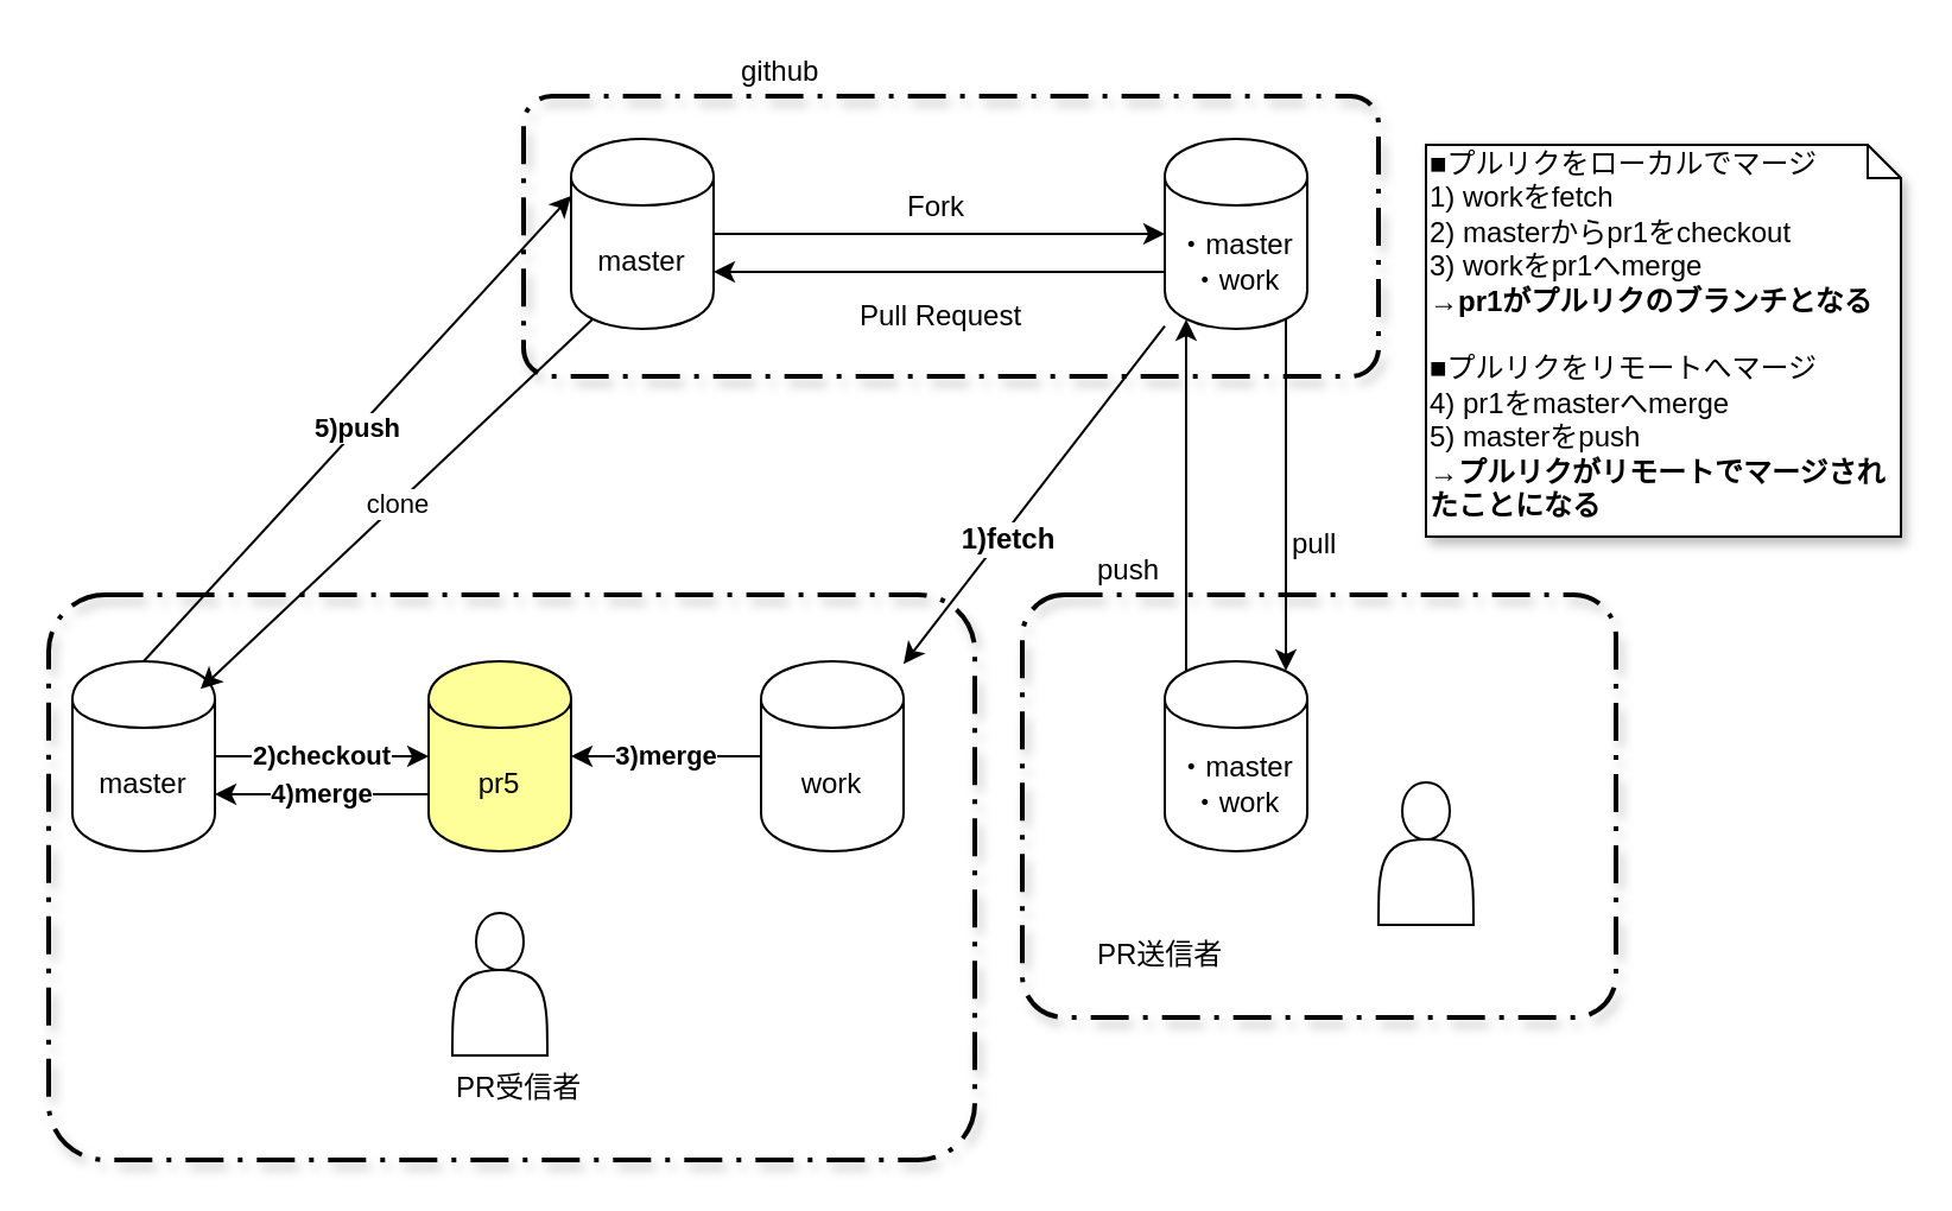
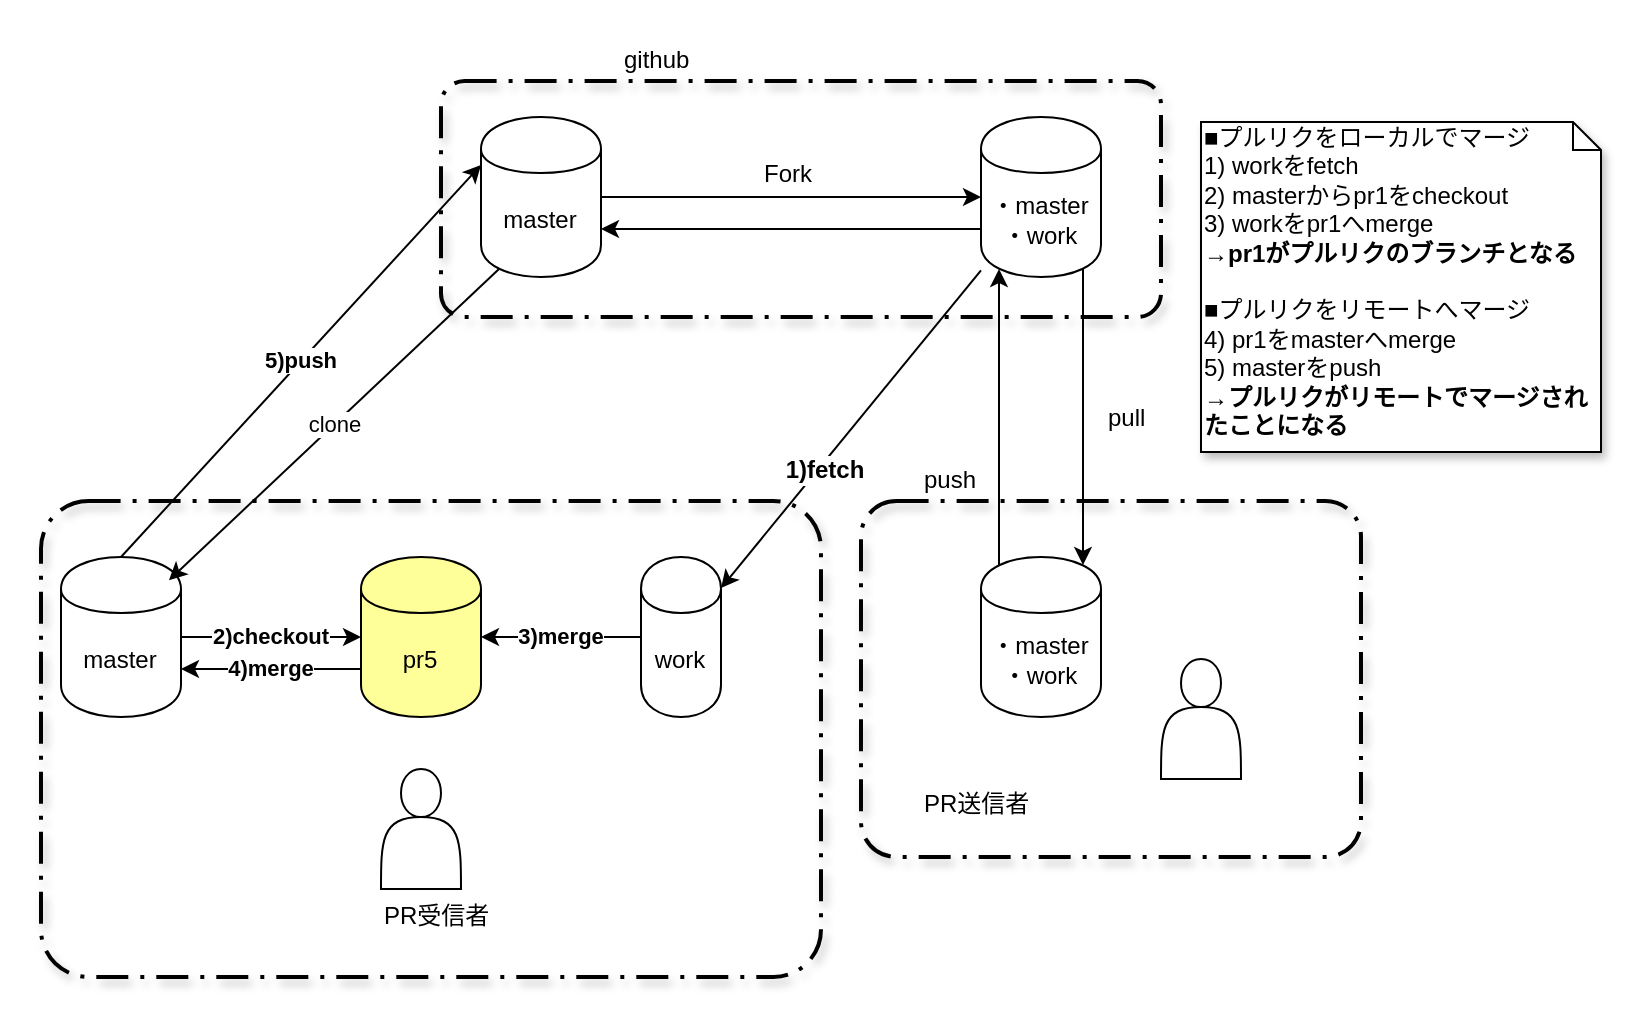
- <mxCell id="15" value="Pull Request" style="text;html=1;resizable=0;points=[];autosize=1;align=left;verticalAlign=top;spacingTop=-4;" vertex="1" parent="1"><mxGeometry x="360" y="123" width="80" height="20" as="geometry" /></mxCell>
- <mxCell id="16" value="pull" style="text;html=1;resizable=0;points=[];autosize=1;align=left;verticalAlign=top;spacingTop=-4;" vertex="1" parent="1"><mxGeometry x="542" y="219" width="30" height="20" as="geometry" /></mxCell>
+ <mxCell id="16" value="pull" style="text;html=1;resizable=0;points=[];autosize=1;align=left;verticalAlign=top;spacingTop=-4;" vertex="1" parent="1"><mxGeometry x="552" y="199" width="30" height="20" as="geometry" /></mxCell>
- <mxCell id="11" value="work" style="shape=cylinder;whiteSpace=wrap;html=1;boundedLbl=1;backgroundOutline=1;" vertex="1" parent="1"><mxGeometry x="320" y="278" width="60" height="80" as="geometry" /></mxCell>
+ <mxCell id="11" value="work" style="shape=cylinder;whiteSpace=wrap;html=1;boundedLbl=1;backgroundOutline=1;" vertex="1" parent="1"><mxGeometry x="320" y="278" width="40" height="80" as="geometry" /></mxCell>
